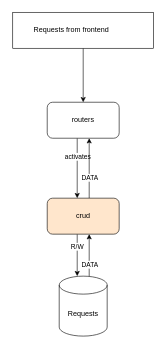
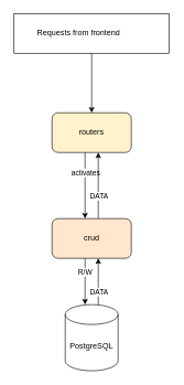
- <mxCell id="7" value="routers" style="rounded=1;whiteSpace=wrap;html=1;" vertex="1" parent="1"><mxGeometry x="78" y="170" width="120" height="60" as="geometry" /></mxCell>
+ <mxCell id="7" value="routers" style="rounded=1;whiteSpace=wrap;html=1;fillColor=#fff2cc;" vertex="1" parent="1"><mxGeometry x="78" y="170" width="120" height="60" as="geometry" /></mxCell>
- <mxCell id="15" value="Requests" style="shape=cylinder3;whiteSpace=wrap;html=1;boundedLbl=1;backgroundOutline=1;size=15;" vertex="1" parent="1"><mxGeometry x="98" y="460" width="80" height="100" as="geometry" /></mxCell>
+ <mxCell id="15" value="PostgreSQL" style="shape=cylinder3;whiteSpace=wrap;html=1;boundedLbl=1;backgroundOutline=1;size=15;" vertex="1" parent="1"><mxGeometry x="98" y="460" width="80" height="100" as="geometry" /></mxCell>
